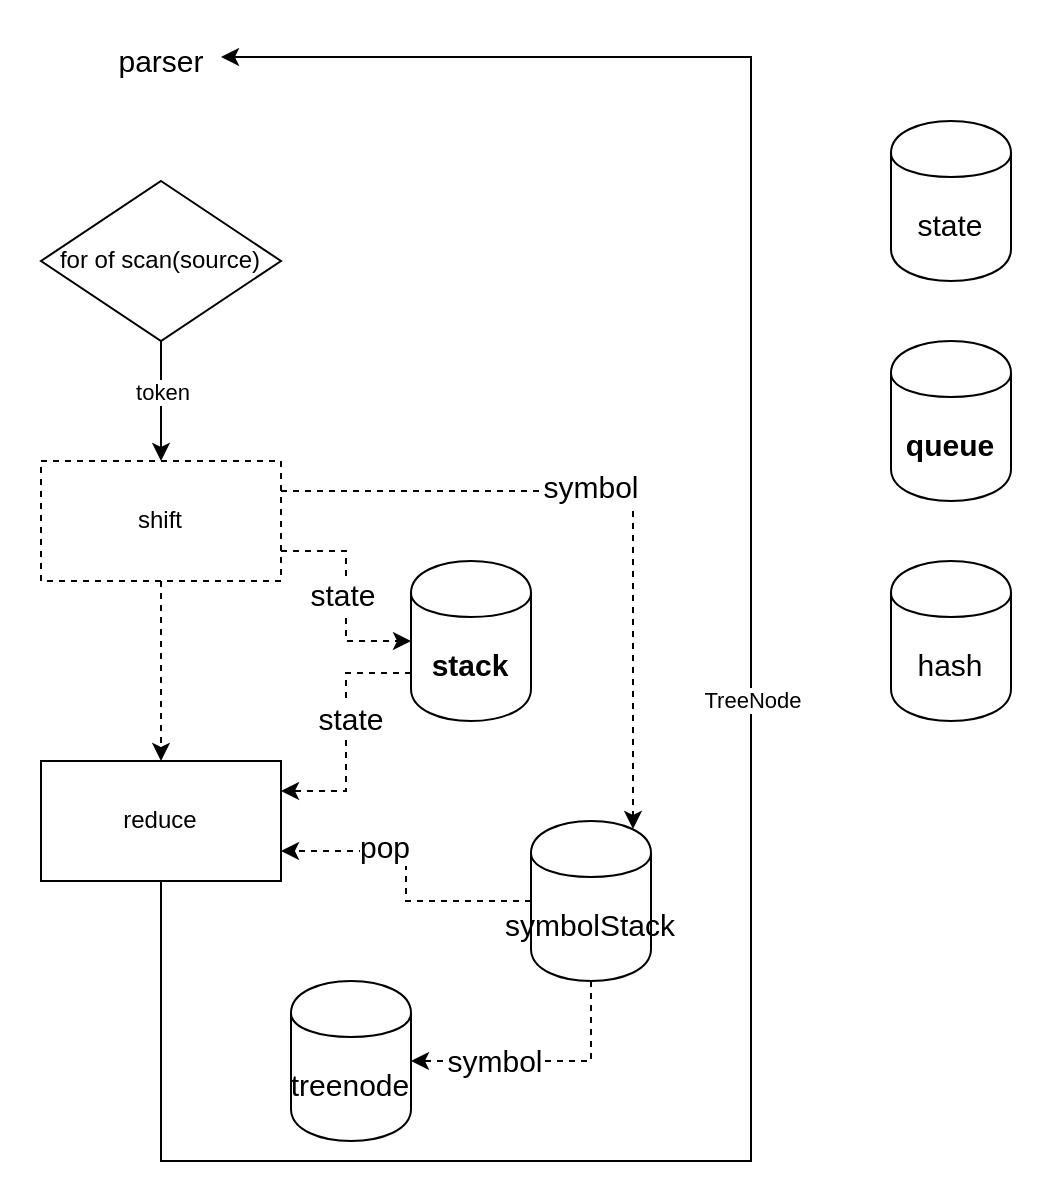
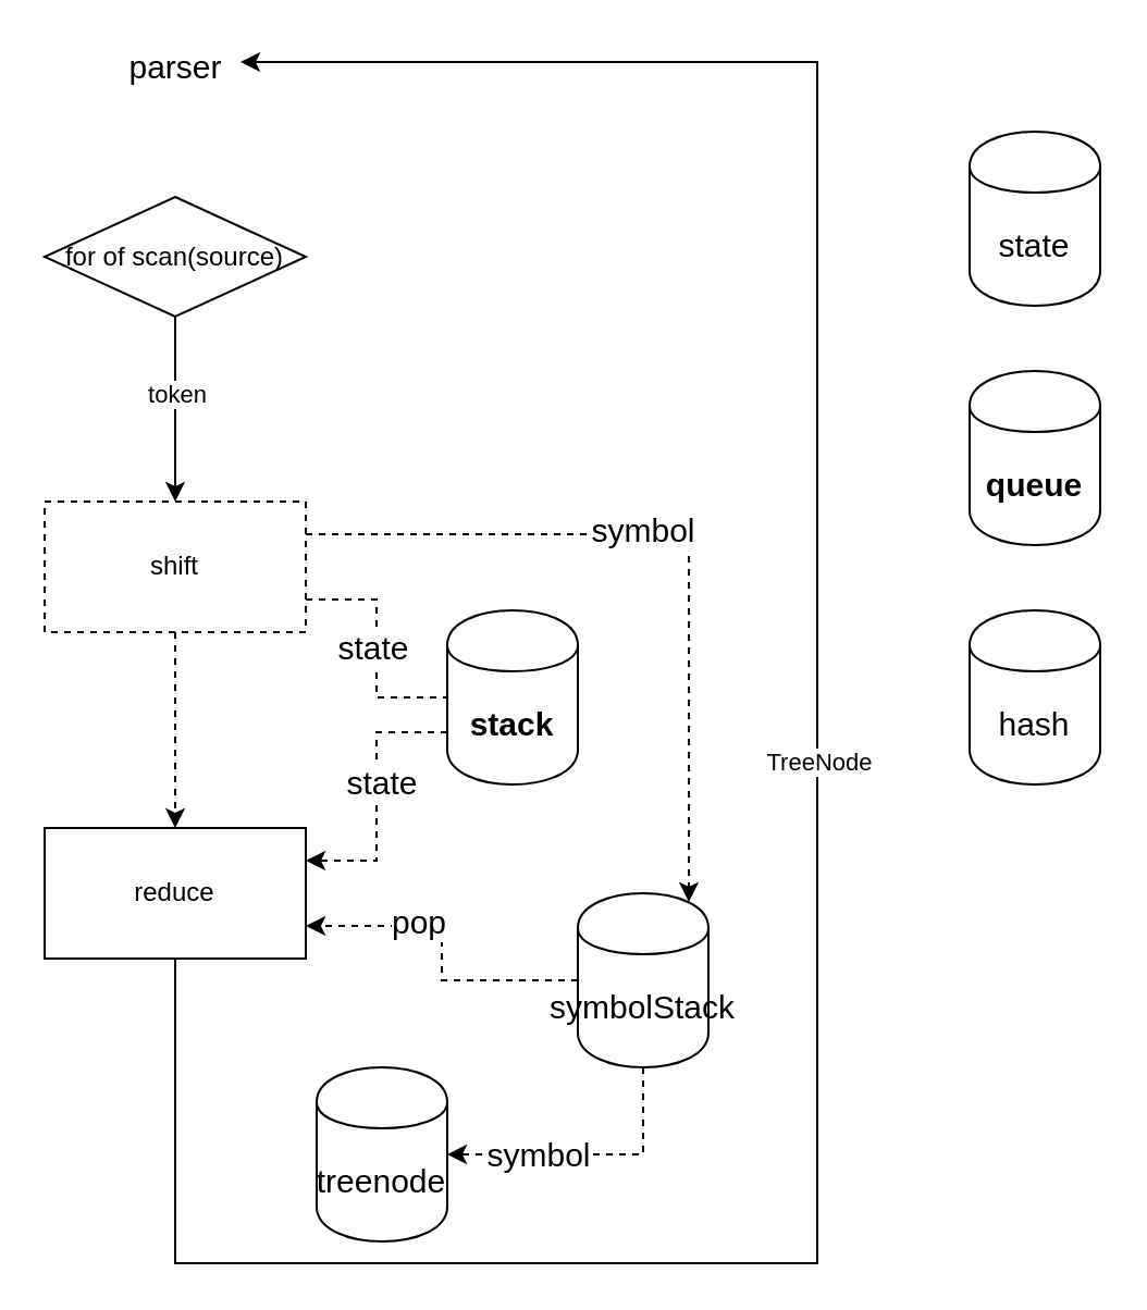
- <mxCell id="7" value="for of scan(source)" style="rhombus;whiteSpace=wrap;html=1;" vertex="1" parent="1"><mxGeometry x="20" y="90" width="120" height="80" as="geometry" /></mxCell>
+ <mxCell id="7" value="for of scan(source)" style="rhombus;whiteSpace=wrap;html=1;" vertex="1" parent="1"><mxGeometry x="20" y="90" width="120" height="55" as="geometry" /></mxCell>
- <mxCell id="9" value="" style="edgeStyle=orthogonalEdgeStyle;rounded=0;orthogonalLoop=1;jettySize=auto;html=1;dashed=1;fontSize=15;exitX=1;exitY=0.75;exitDx=0;exitDy=0;" edge="1" parent="1" source="13" target="19"><mxGeometry relative="1" as="geometry" /></mxCell>
+ <mxCell id="9" value="" style="edgeStyle=orthogonalEdgeStyle;rounded=0;orthogonalLoop=1;jettySize=auto;html=1;dashed=1;fontSize=15;exitX=1;exitY=0.75;exitDx=0;exitDy=0;endArrow=none;" edge="1" parent="1" source="13" target="19"><mxGeometry relative="1" as="geometry" /></mxCell>
